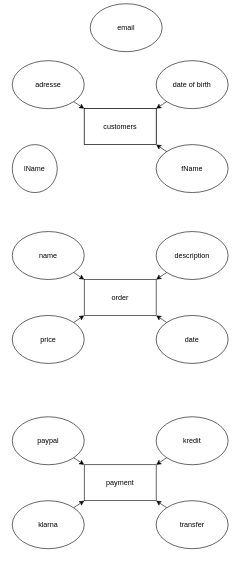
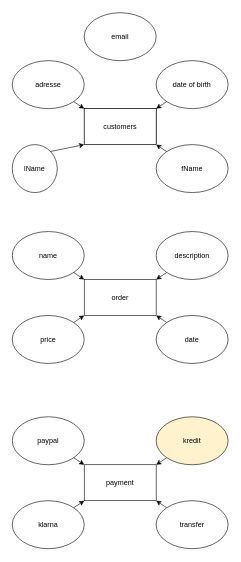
- <mxCell id="8" value="email" style="ellipse;whiteSpace=wrap;html=1;" parent="1" vertex="1"><mxGeometry x="150" y="5" width="120" height="80" as="geometry" /></mxCell>
+ <mxCell id="8" value="email" style="ellipse;whiteSpace=wrap;html=1;" parent="1" vertex="1"><mxGeometry x="140" y="20" width="120" height="80" as="geometry" /></mxCell>
+ <mxCell id="9" value="" style="endArrow=classic;html=1;exitX=1;exitY=0;exitDx=0;exitDy=0;entryX=0;entryY=1;entryDx=0;entryDy=0;" parent="1" source="5" target="3" edge="1"><mxGeometry width="50" height="50" relative="1" as="geometry"><mxPoint x="180" y="330" as="sourcePoint" /><mxPoint x="230" y="280" as="targetPoint" /></mxGeometry></mxCell>
- <mxCell id="23" value="kredit" style="ellipse;whiteSpace=wrap;html=1;" vertex="1" parent="1"><mxGeometry x="260" y="694" width="120" height="80" as="geometry" /></mxCell>
+ <mxCell id="23" value="kredit" style="ellipse;whiteSpace=wrap;html=1;fillColor=#fff2cc;" vertex="1" parent="1"><mxGeometry x="260" y="694" width="120" height="80" as="geometry" /></mxCell>
